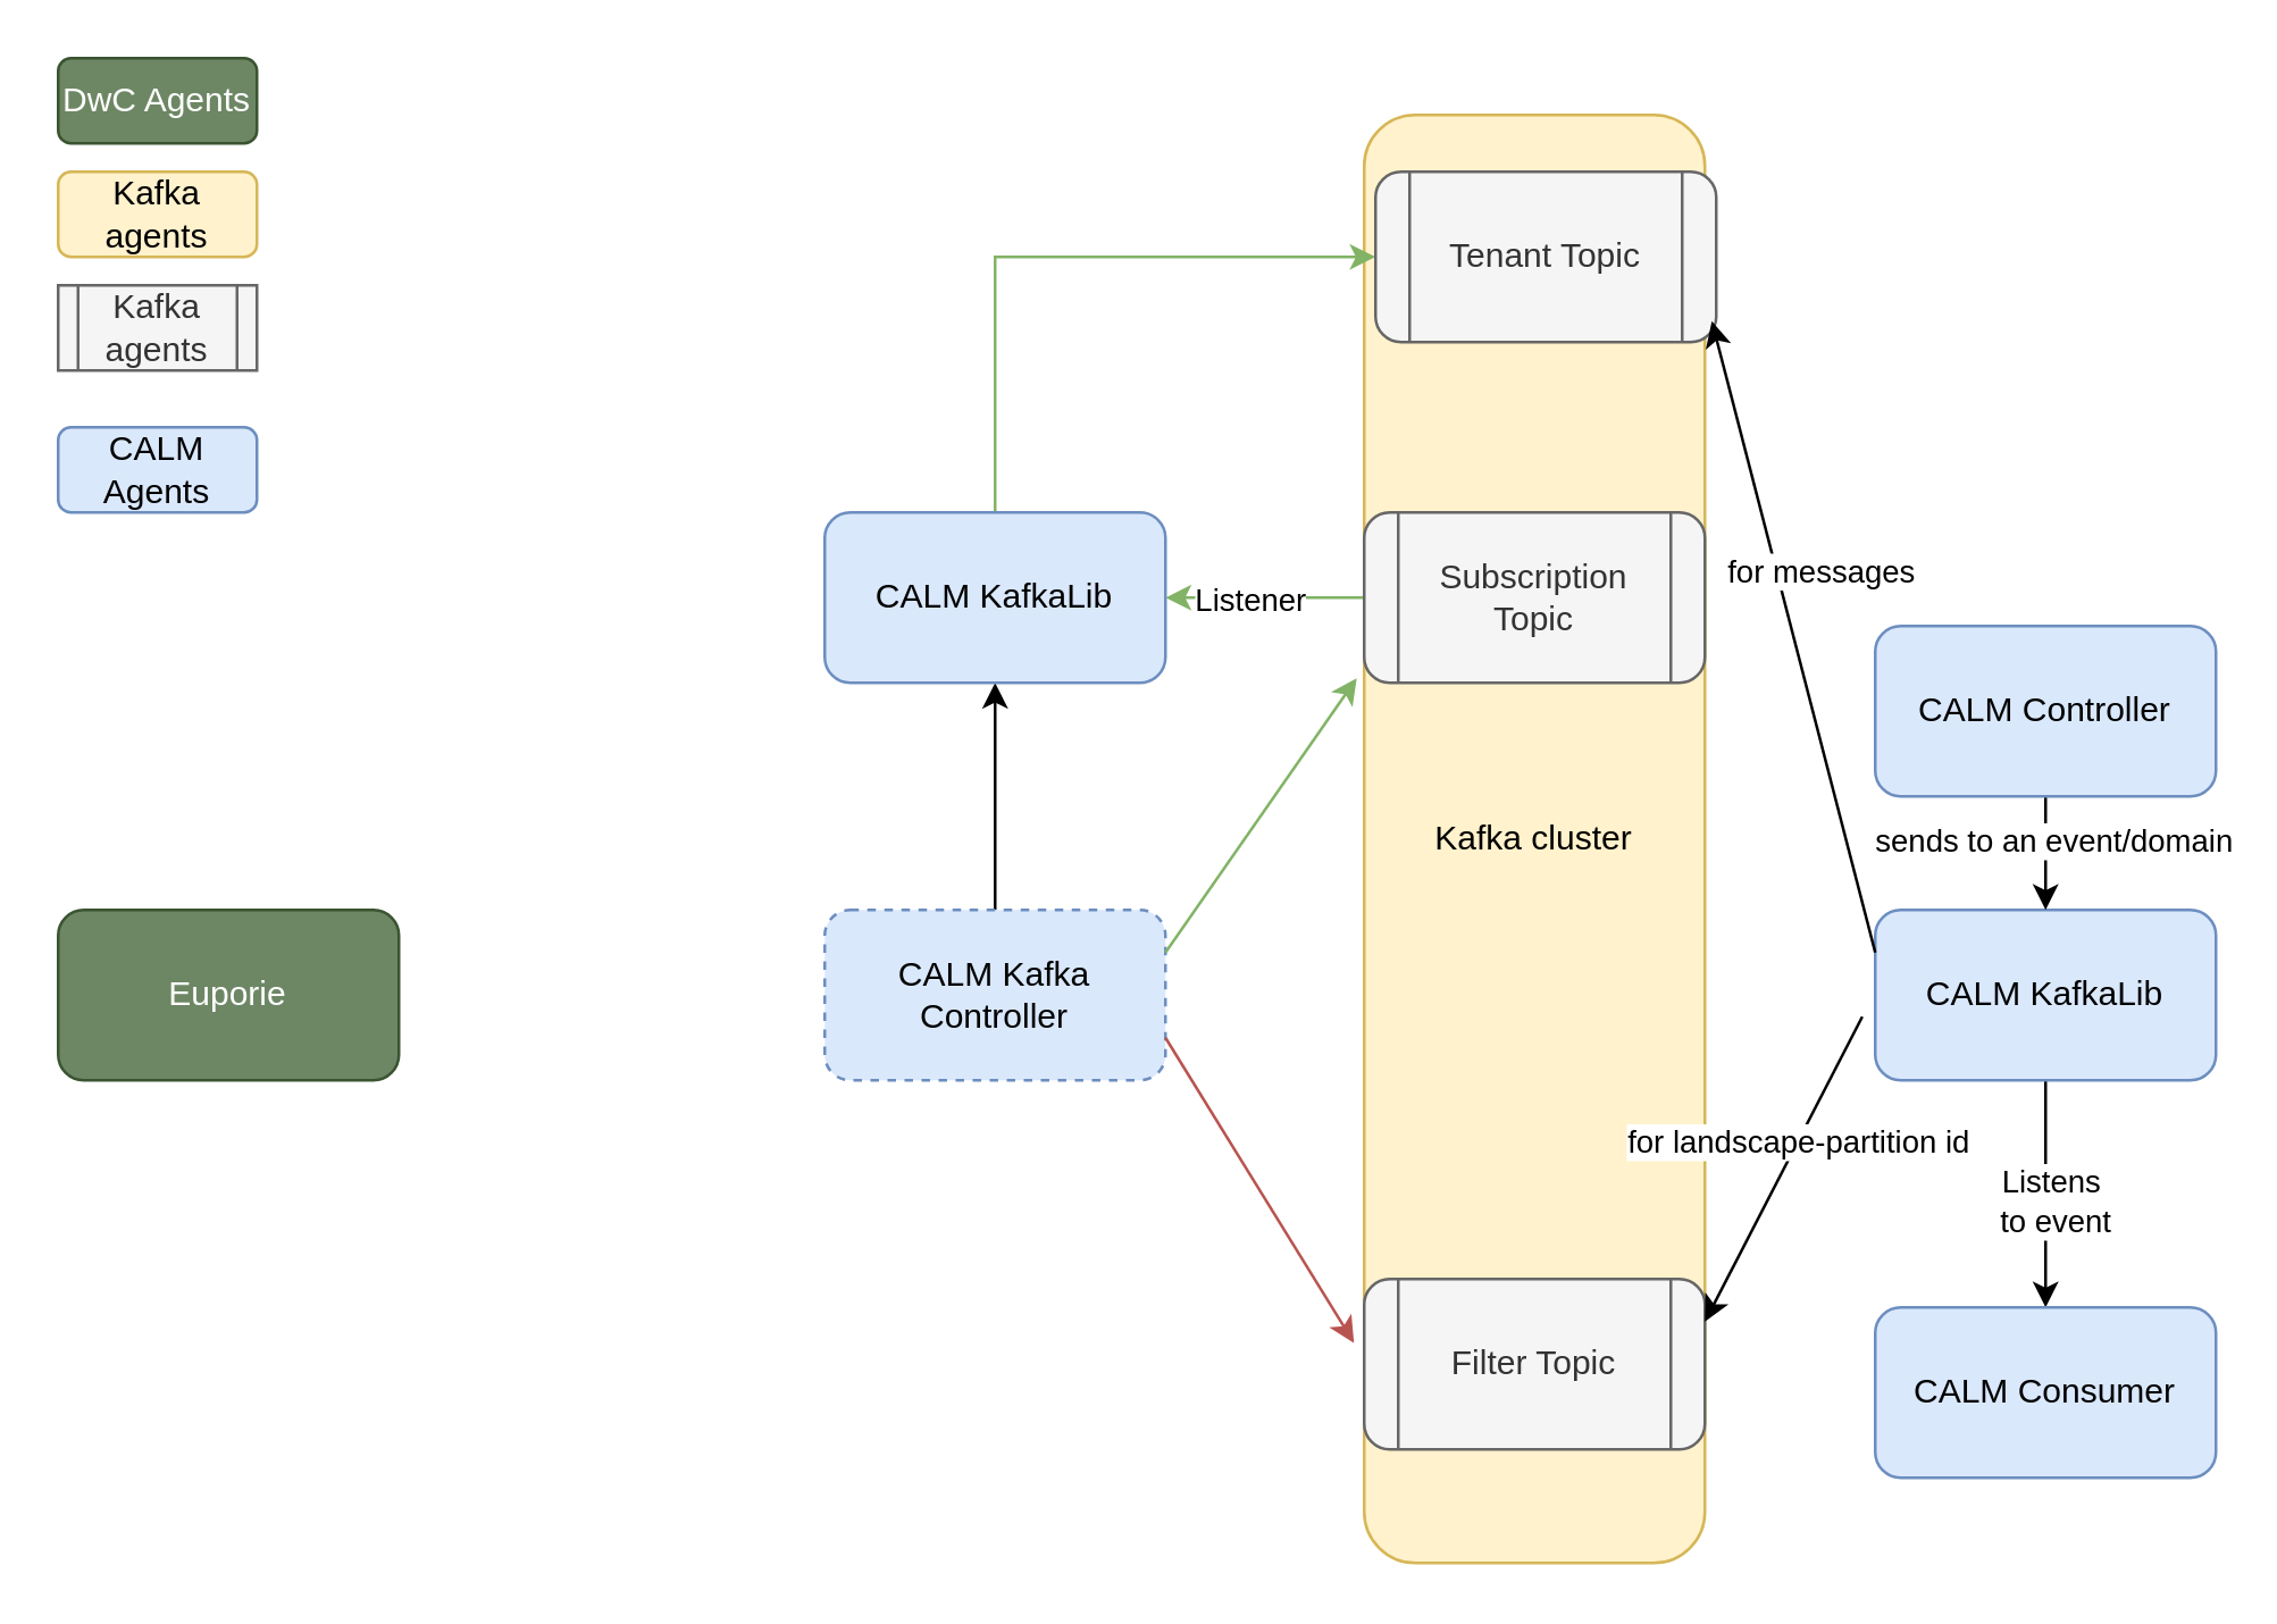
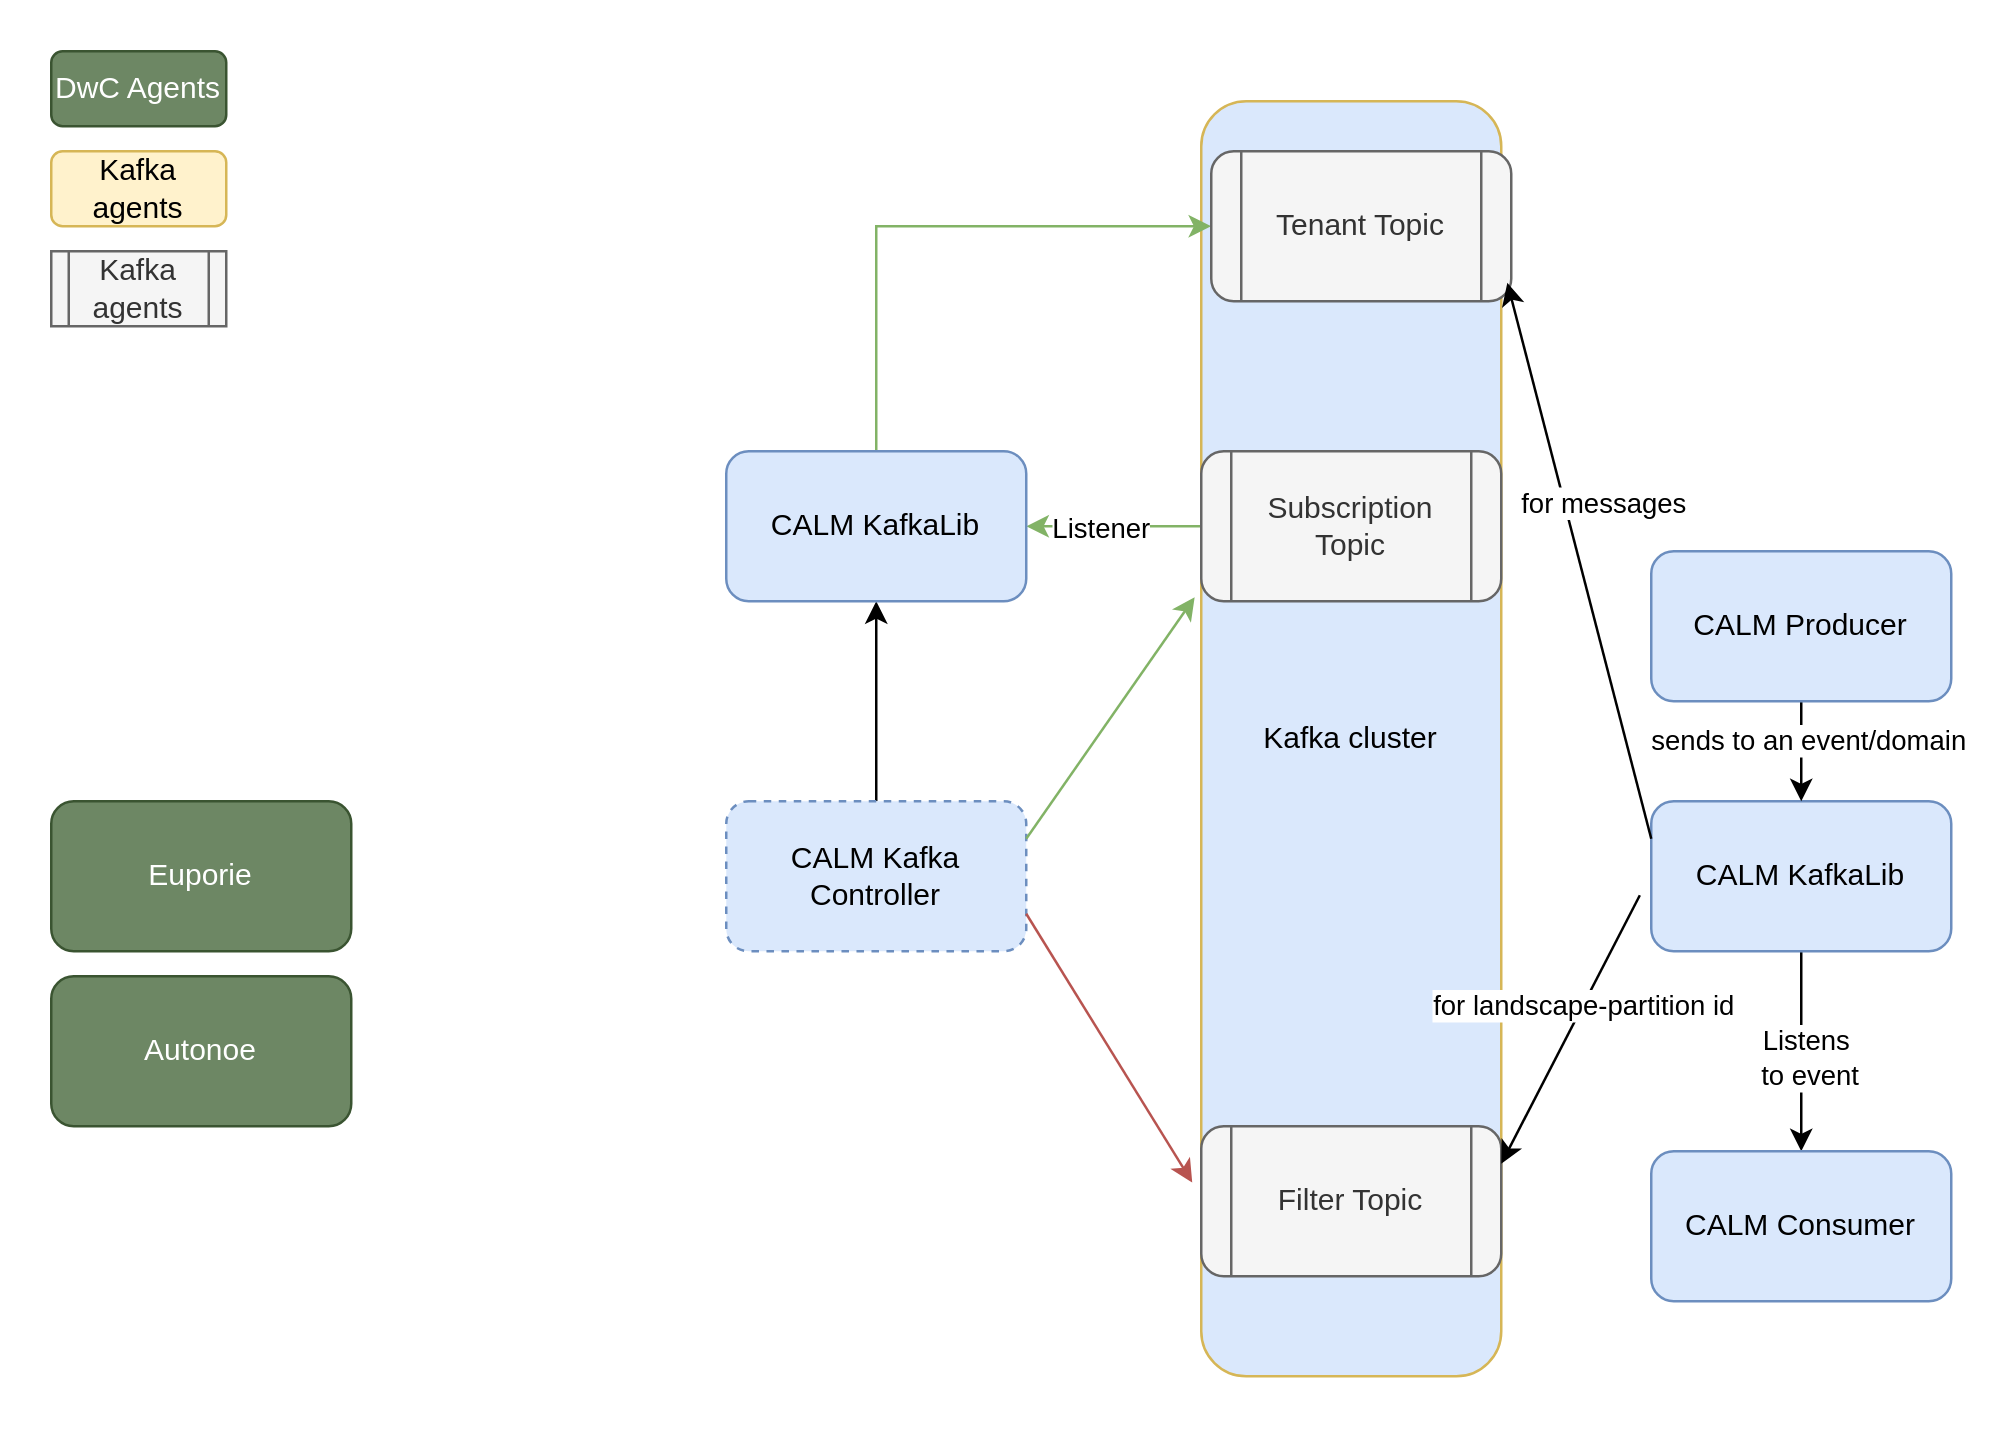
- <mxCell id="30" value="CALM Agents" style="rounded=1;whiteSpace=wrap;html=1;fillColor=#dae8fc;strokeColor=#6c8ebf;" vertex="1" parent="1"><mxGeometry x="20" y="150" width="70" height="30" as="geometry" /></mxCell>
- <mxCell id="19" value="CALM Controller" style="rounded=1;whiteSpace=wrap;html=1;fillColor=#dae8fc;strokeColor=#6c8ebf;" vertex="1" parent="1"><mxGeometry x="660" y="220" width="120" height="60" as="geometry" /></mxCell>
+ <mxCell id="19" value="CALM Producer" style="rounded=1;whiteSpace=wrap;html=1;fillColor=#dae8fc;strokeColor=#6c8ebf;" vertex="1" parent="1"><mxGeometry x="660" y="220" width="120" height="60" as="geometry" /></mxCell>
- <mxCell id="2" value="Kafka cluster" style="rounded=1;whiteSpace=wrap;html=1;fillColor=#fff2cc;strokeColor=#d6b656;" vertex="1" parent="1"><mxGeometry x="480" y="40" width="120" height="510" as="geometry" /></mxCell>
+ <mxCell id="2" value="Kafka cluster" style="rounded=1;whiteSpace=wrap;html=1;fillColor=#dae8fc;strokeColor=#d6b656;" vertex="1" parent="1"><mxGeometry x="480" y="40" width="120" height="510" as="geometry" /></mxCell>
+ <mxCell id="13" value="Autonoe" style="rounded=1;whiteSpace=wrap;html=1;fillColor=#6d8764;strokeColor=#3A5431;fontColor=#ffffff;" vertex="1" parent="1"><mxGeometry x="20" y="390" width="120" height="60" as="geometry" /></mxCell>
